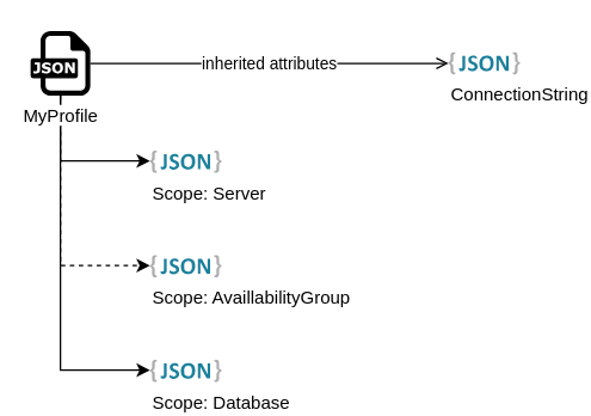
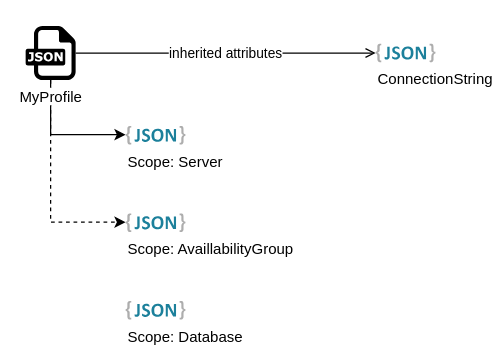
- <mxCell id="4" style="edgeStyle=orthogonalEdgeStyle;rounded=0;orthogonalLoop=1;jettySize=auto;html=1;" edge="1" parent="1" source="6" target="9"><mxGeometry relative="1" as="geometry"><Array as="points"><mxPoint x="40" y="247" /></Array></mxGeometry></mxCell>
